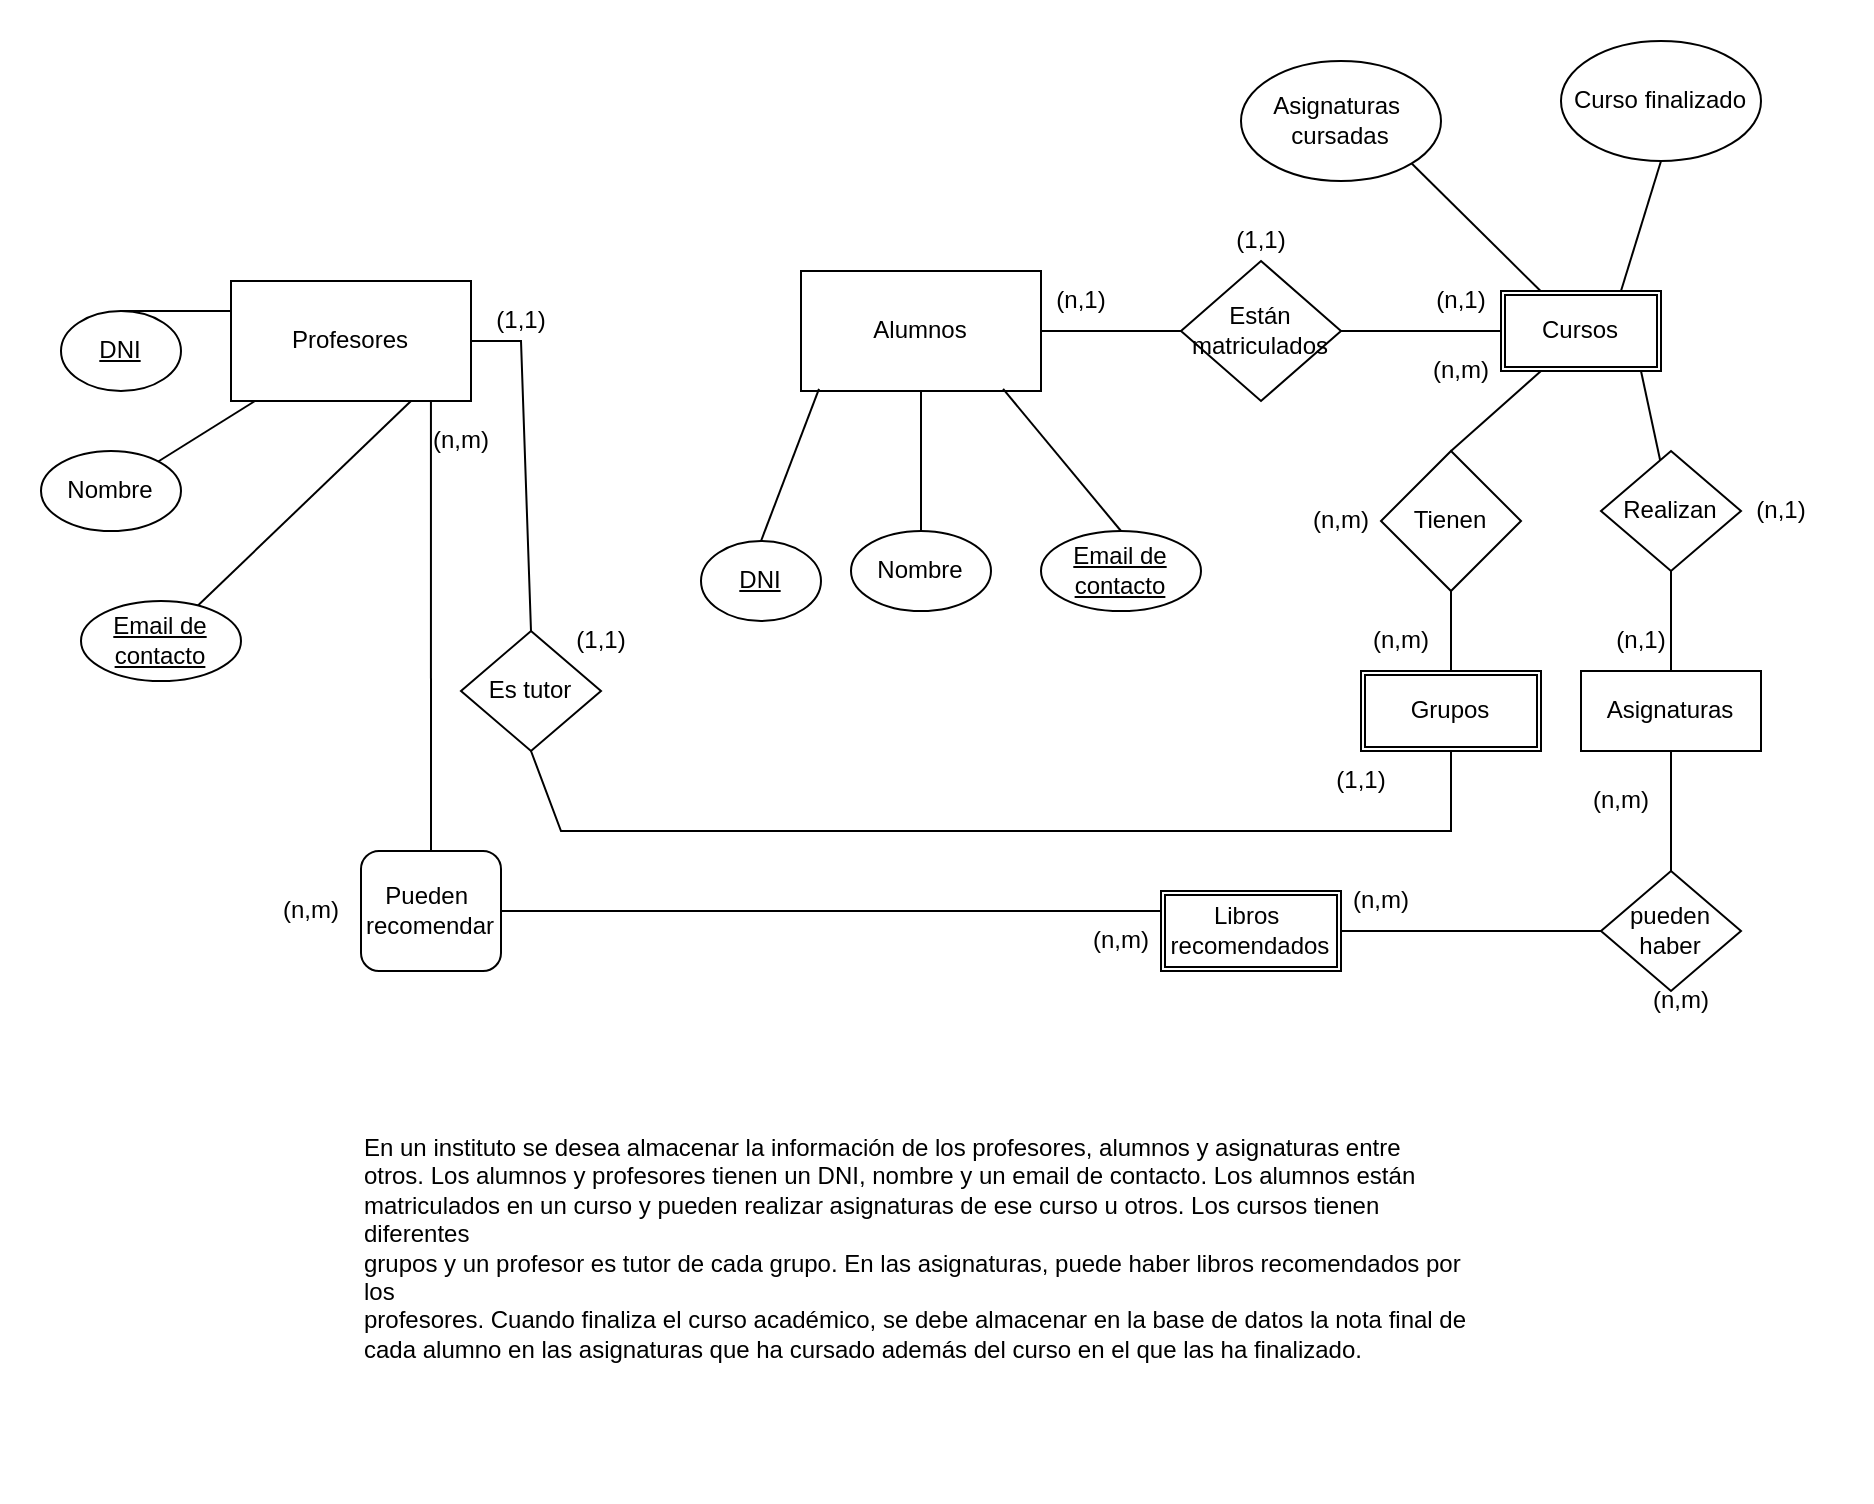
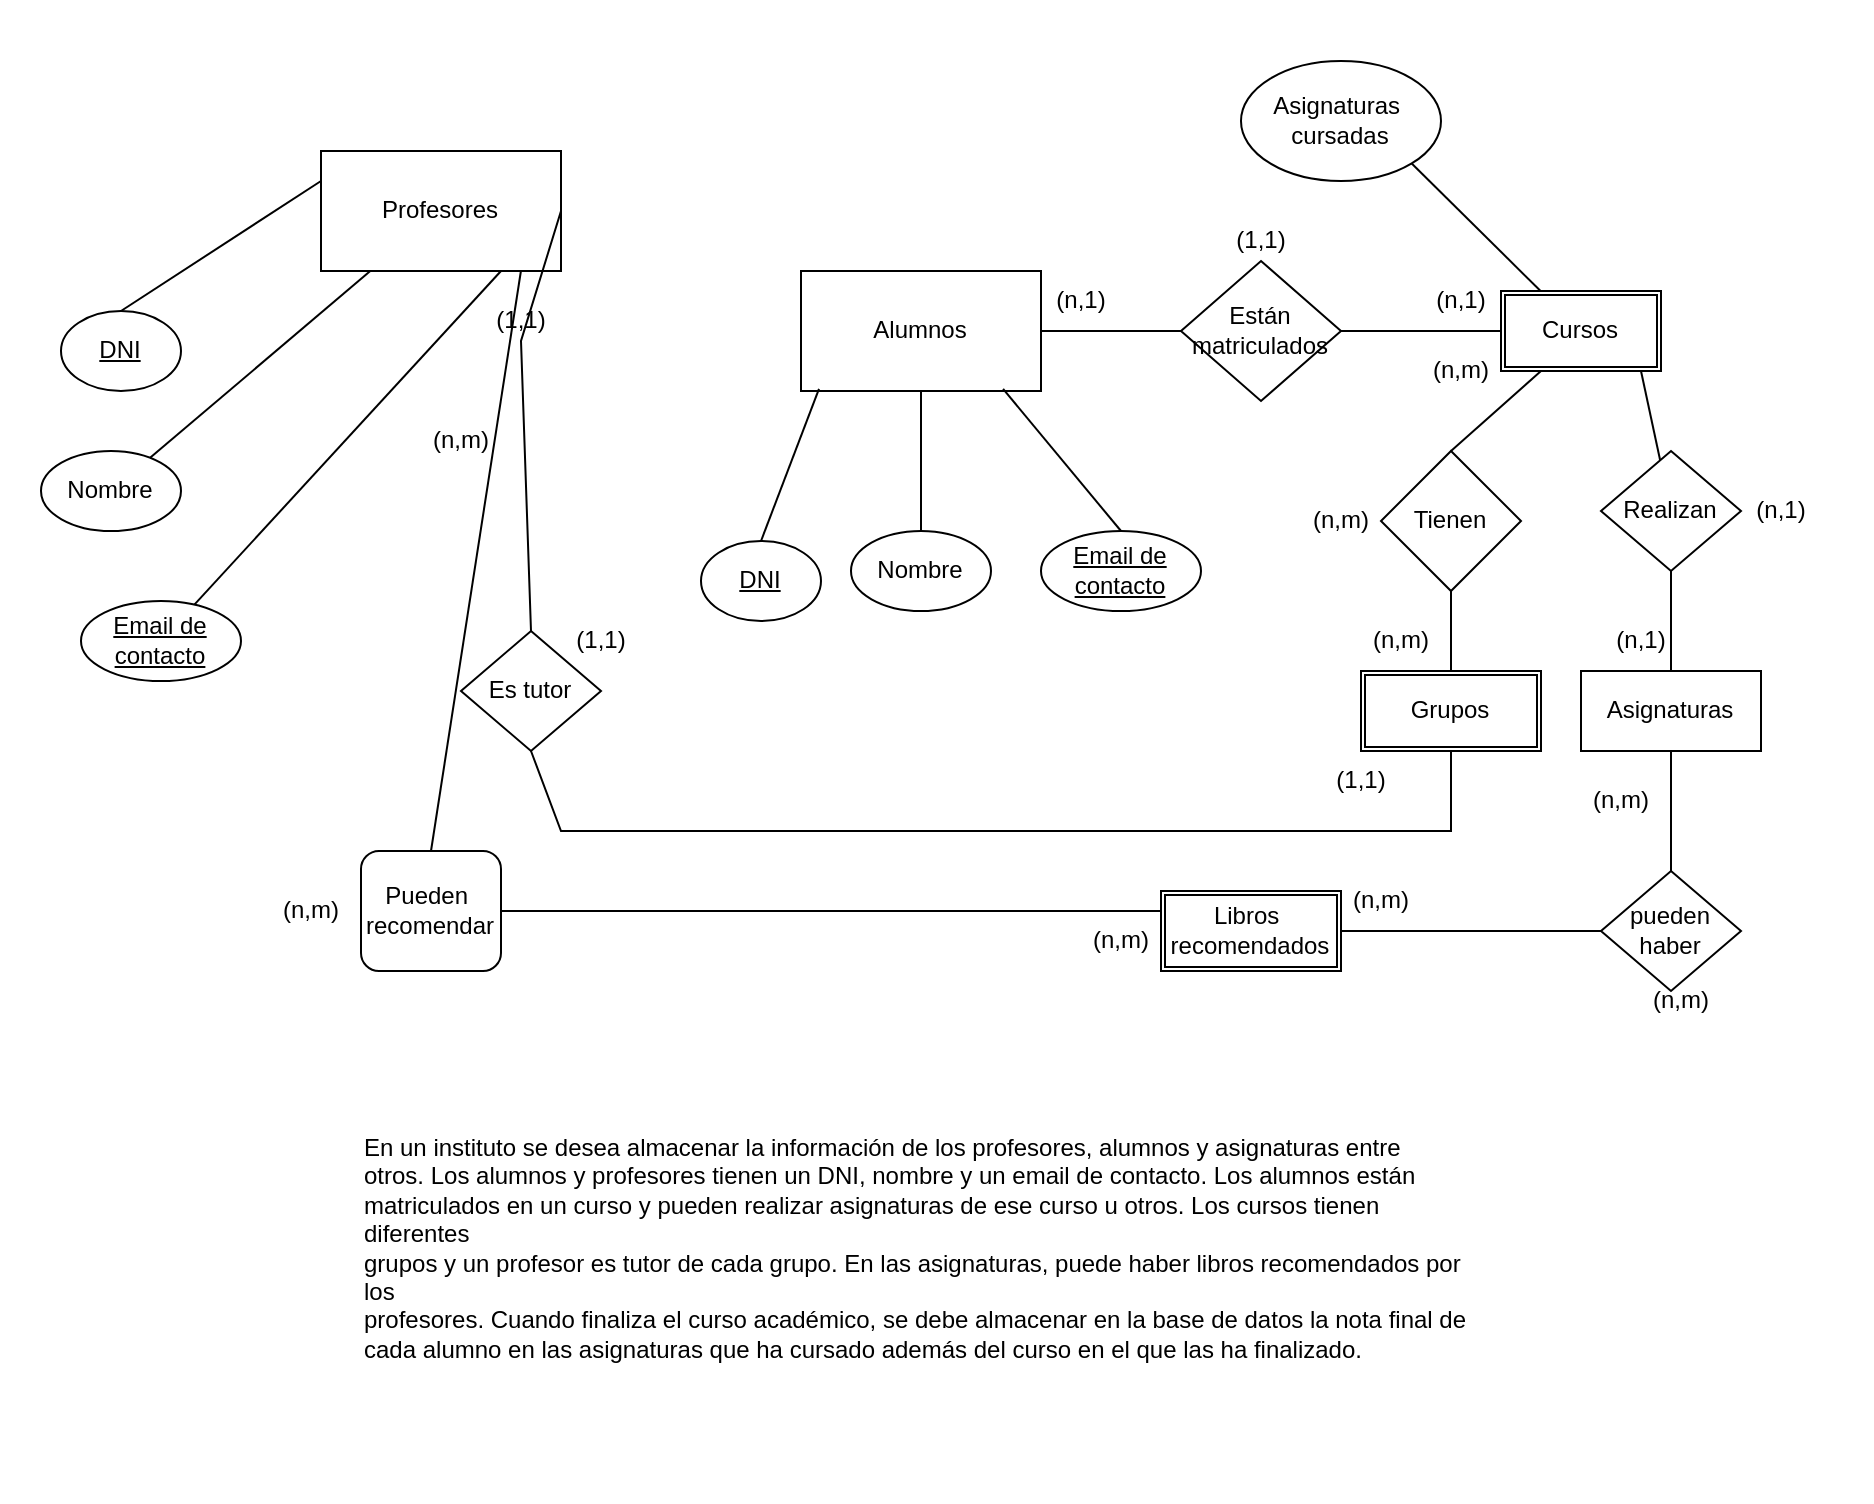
- <mxCell id="40" value="Curso finalizado" style="ellipse;whiteSpace=wrap;html=1;" vertex="1" parent="1"><mxGeometry x="780" y="20" width="100" height="60" as="geometry" /></mxCell>
- <mxCell id="42" value="" style="endArrow=none;html=1;rounded=0;exitX=0.75;exitY=0;exitDx=0;exitDy=0;entryX=0.5;entryY=1;entryDx=0;entryDy=0;" edge="1" parent="1" source="20" target="40"><mxGeometry width="50" height="50" relative="1" as="geometry"><mxPoint x="480" y="160" as="sourcePoint" /><mxPoint x="830" y="90" as="targetPoint" /></mxGeometry></mxCell>
- <mxCell id="3" value="Profesores" style="rounded=0;whiteSpace=wrap;html=1;" vertex="1" parent="1"><mxGeometry x="115" y="140" width="120" height="60" as="geometry" /></mxCell>
+ <mxCell id="3" value="Profesores" style="rounded=0;whiteSpace=wrap;html=1;" vertex="1" parent="1"><mxGeometry x="160" y="75" width="120" height="60" as="geometry" /></mxCell>
